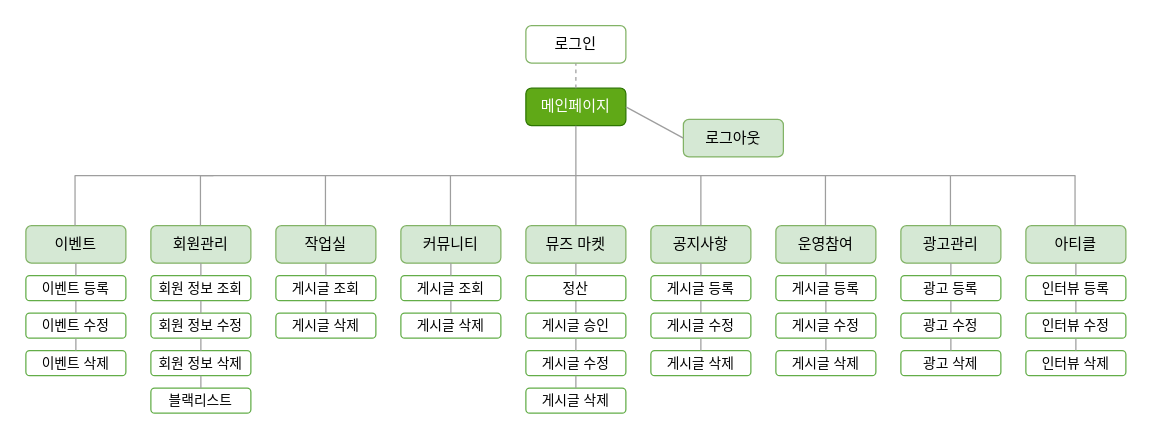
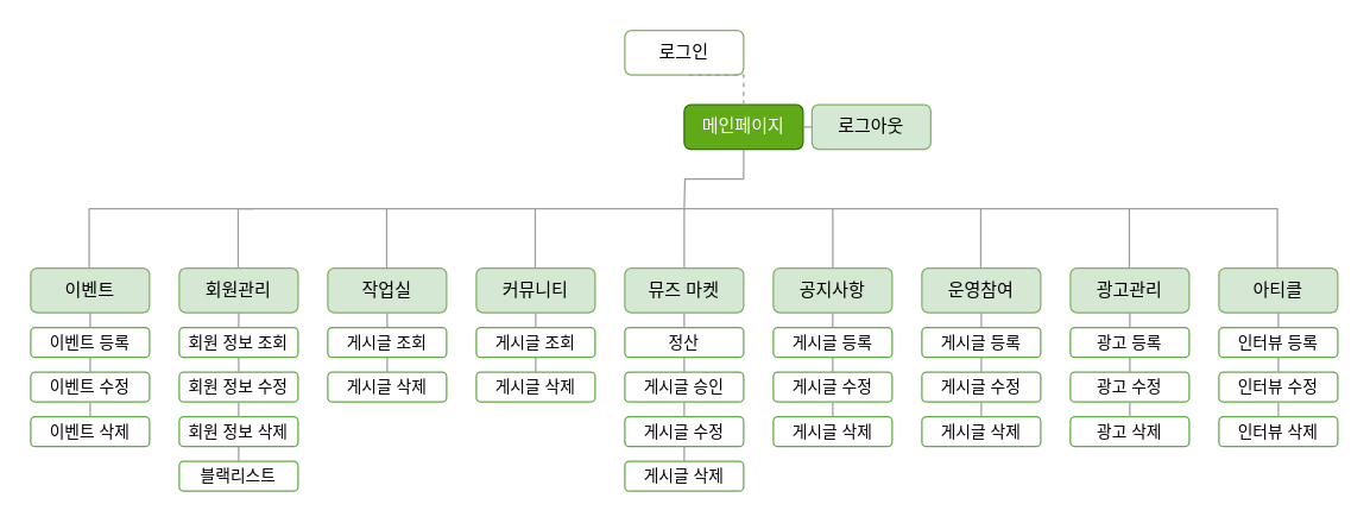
- <mxCell id="6" value="메인페이지" style="rounded=1;whiteSpace=wrap;html=1;fillColor=#60a917;strokeColor=#2D7600;fontColor=#ffffff;" parent="1" vertex="1"><mxGeometry x="420" y="70" width="80" height="30" as="geometry" /></mxCell>
+ <mxCell id="6" value="메인페이지" style="rounded=1;whiteSpace=wrap;html=1;fillColor=#60a917;strokeColor=#2D7600;fontColor=#ffffff;" parent="1" vertex="1"><mxGeometry x="460" y="70" width="80" height="30" as="geometry" /></mxCell>
- <mxCell id="9" value="로그아웃" style="rounded=1;whiteSpace=wrap;html=1;fillColor=#d5e8d4;strokeColor=#82b366;" parent="1" vertex="1"><mxGeometry x="546" y="95" width="80" height="30" as="geometry" /></mxCell>
+ <mxCell id="9" value="로그아웃" style="rounded=1;whiteSpace=wrap;html=1;fillColor=#d5e8d4;strokeColor=#82b366;" parent="1" vertex="1"><mxGeometry x="546" y="70" width="80" height="30" as="geometry" /></mxCell>
